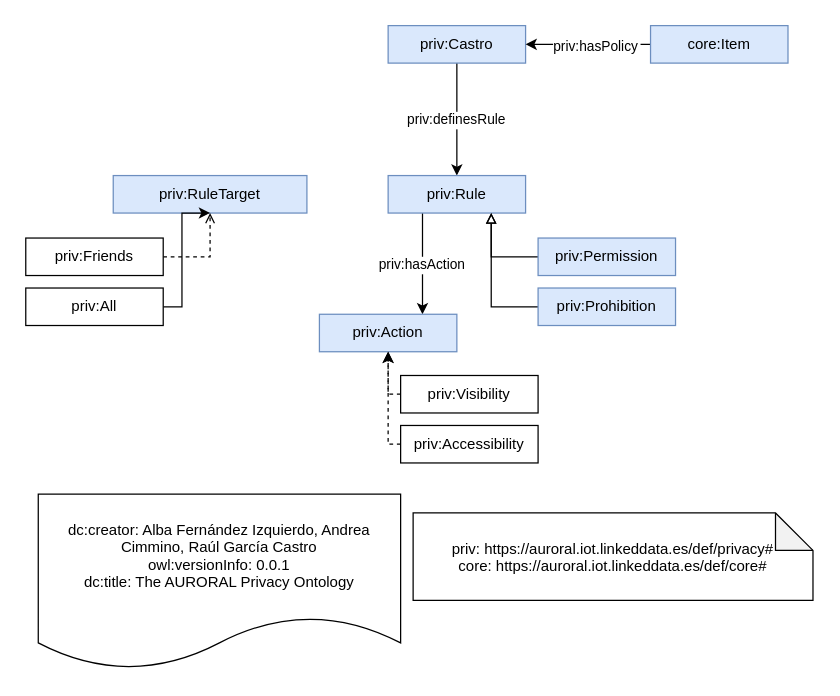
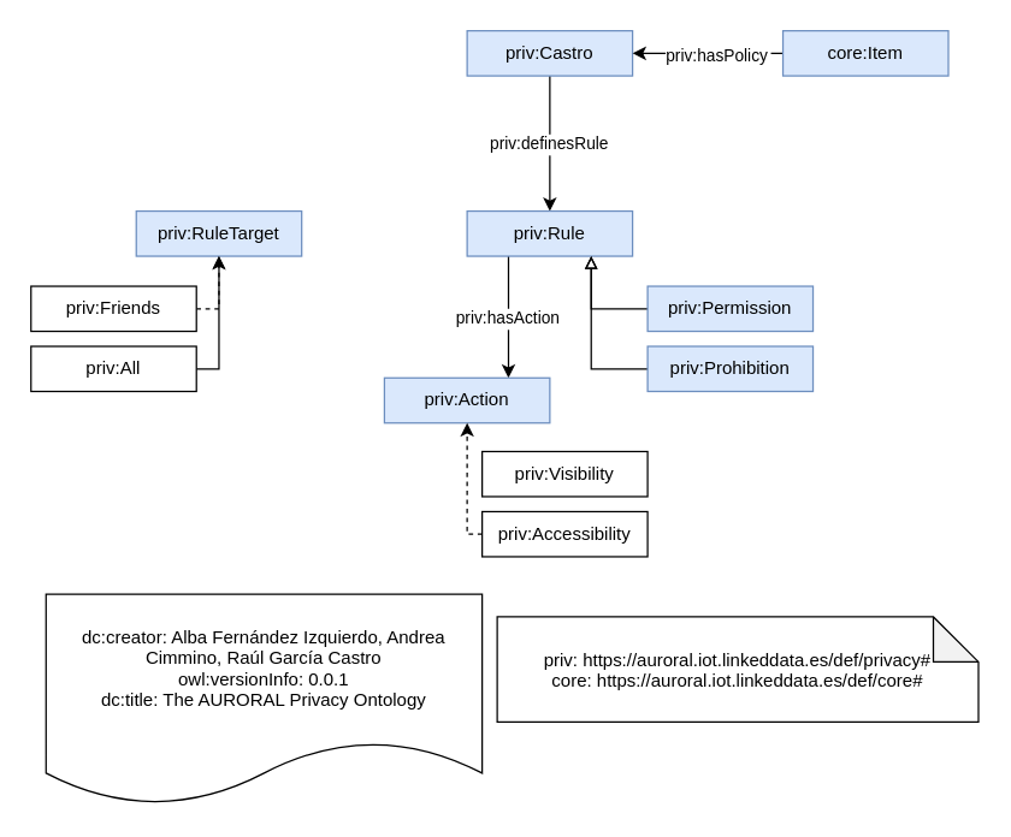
- <mxCell id="13" value="priv:RuleTarget" style="rounded=0;whiteSpace=wrap;html=1;fillColor=#dae8fc;strokeColor=#6c8ebf;" parent="1" vertex="1"><mxGeometry x="90" y="140" width="155" height="30" as="geometry" /></mxCell>
+ <mxCell id="13" value="priv:RuleTarget" style="rounded=0;whiteSpace=wrap;html=1;fillColor=#dae8fc;strokeColor=#6c8ebf;" parent="1" vertex="1"><mxGeometry x="90" y="140" width="110" height="30" as="geometry" /></mxCell>
- <mxCell id="15" style="edgeStyle=orthogonalEdgeStyle;rounded=0;orthogonalLoop=1;jettySize=auto;html=1;exitX=0;exitY=0.5;exitDx=0;exitDy=0;entryX=0.5;entryY=1;entryDx=0;entryDy=0;dashed=1;endArrow=classic;endFill=1;" parent="1" source="16" target="14" edge="1"><mxGeometry relative="1" as="geometry" /></mxCell>
